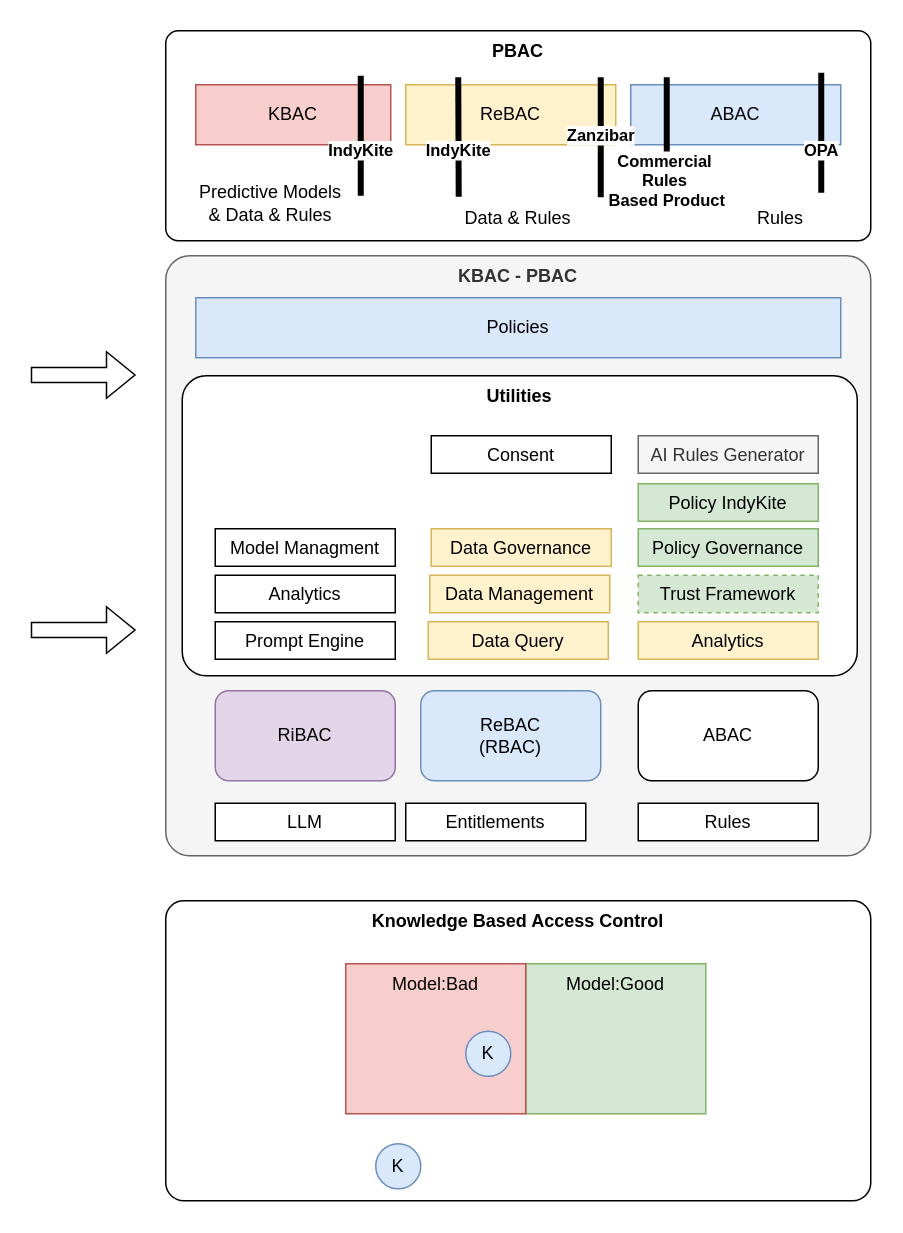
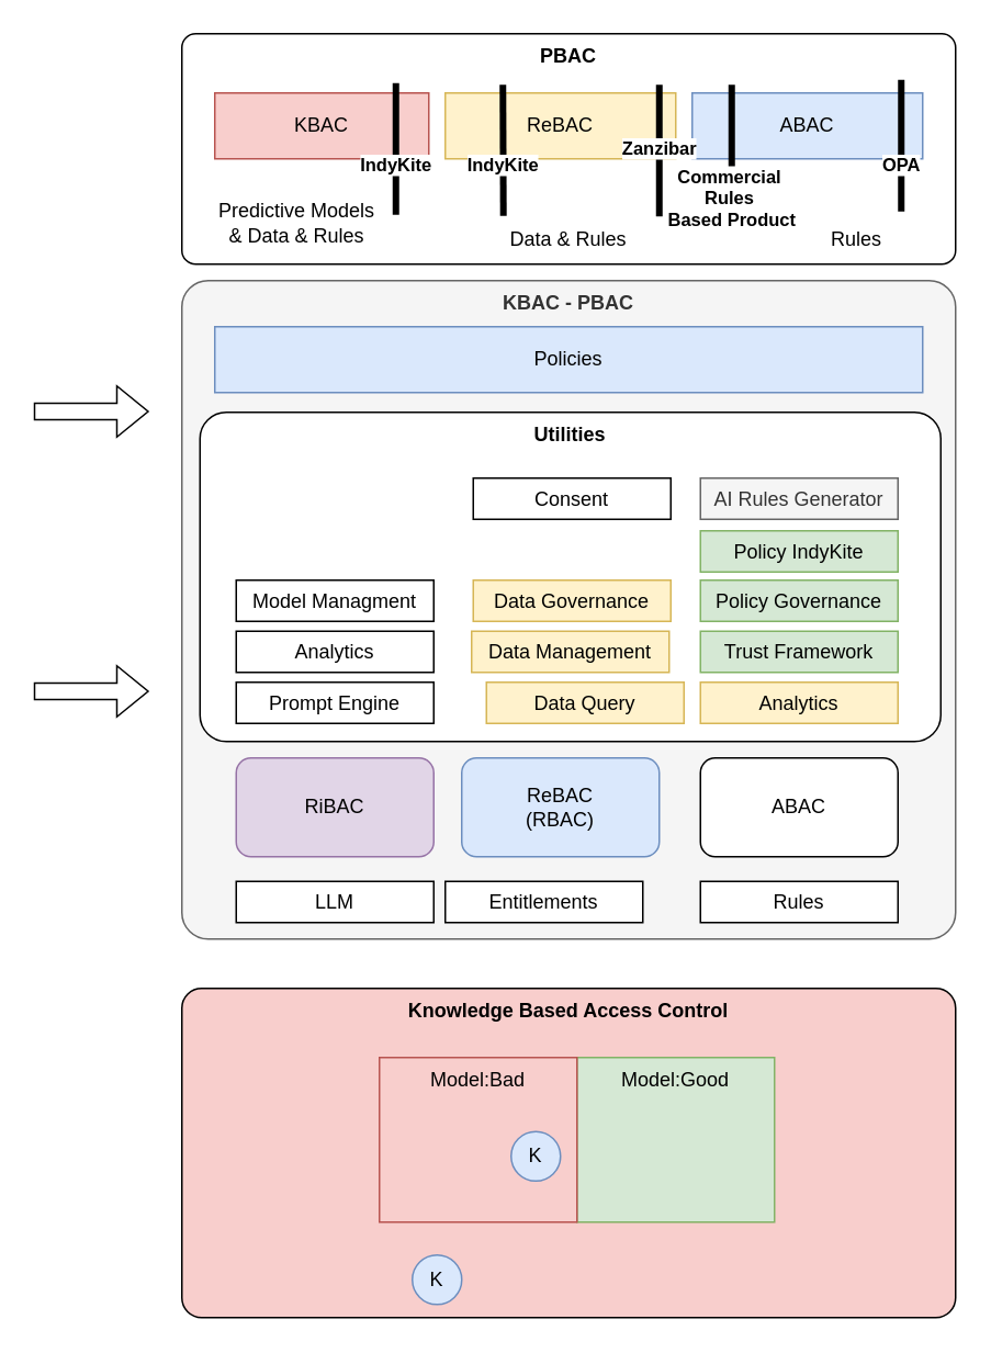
- <mxCell id="20" value="Trust Framework" style="rounded=0;whiteSpace=wrap;html=1;fillColor=#d5e8d4;strokeColor=#82b366;dashed=1;" parent="1" vertex="1"><mxGeometry x="425" y="383" width="120" height="25" as="geometry" /></mxCell>
+ <mxCell id="20" value="Trust Framework" style="rounded=0;whiteSpace=wrap;html=1;fillColor=#d5e8d4;strokeColor=#82b366;" parent="1" vertex="1"><mxGeometry x="425" y="383" width="120" height="25" as="geometry" /></mxCell>
- <mxCell id="18" value="Data Query" style="rounded=0;whiteSpace=wrap;html=1;fillColor=#fff2cc;strokeColor=#d6b656;" parent="1" vertex="1"><mxGeometry x="285" y="414" width="120" height="25" as="geometry" /></mxCell>
+ <mxCell id="18" value="Data Query" style="rounded=0;whiteSpace=wrap;html=1;fillColor=#fff2cc;strokeColor=#d6b656;" parent="1" vertex="1"><mxGeometry x="295" y="414" width="120" height="25" as="geometry" /></mxCell>
- <mxCell id="2" value="Knowledge Based Access Control" style="rounded=1;whiteSpace=wrap;html=1;verticalAlign=top;fontStyle=1;arcSize=6;" parent="1" vertex="1"><mxGeometry x="110" y="600" width="470" height="200" as="geometry" /></mxCell>
+ <mxCell id="2" value="Knowledge Based Access Control" style="rounded=1;whiteSpace=wrap;html=1;verticalAlign=top;fontStyle=1;arcSize=6;fillColor=#f8cecc;" parent="1" vertex="1"><mxGeometry x="110" y="600" width="470" height="200" as="geometry" /></mxCell>
